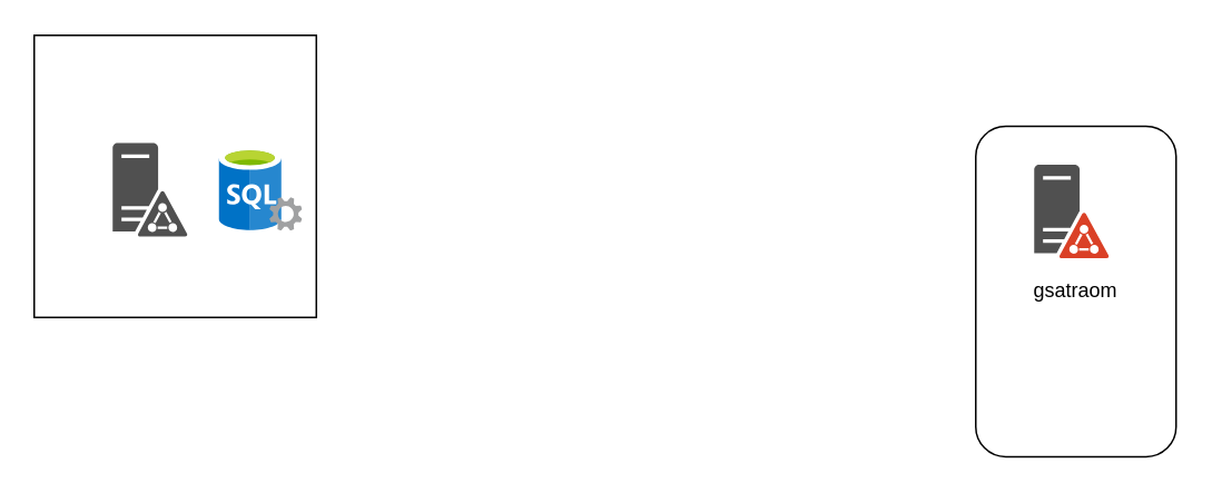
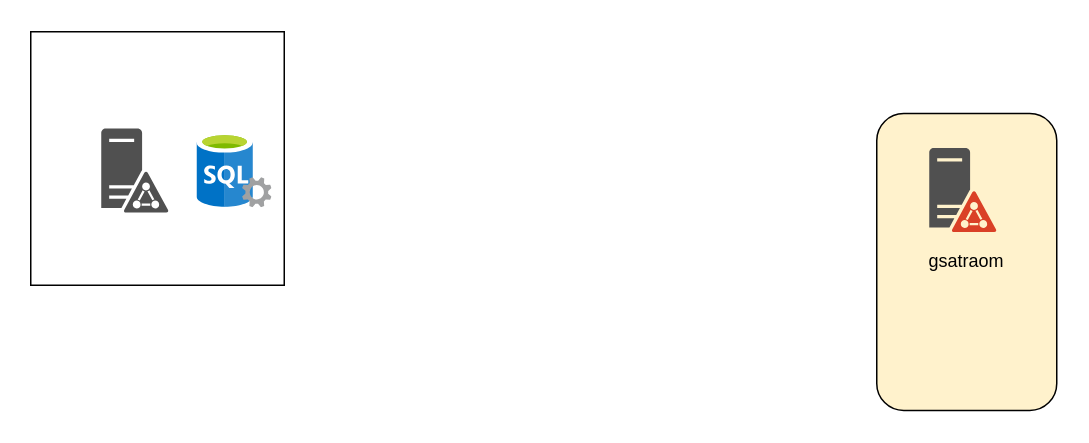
- <mxCell id="5" value="gsatraom" style="rounded=1;whiteSpace=wrap;html=1;" vertex="1" parent="1"><mxGeometry x="584" y="75" width="120" height="198" as="geometry" /></mxCell>
+ <mxCell id="5" value="gsatraom" style="rounded=1;whiteSpace=wrap;html=1;fillColor=#fff2cc;" vertex="1" parent="1"><mxGeometry x="584" y="75" width="120" height="198" as="geometry" /></mxCell>
